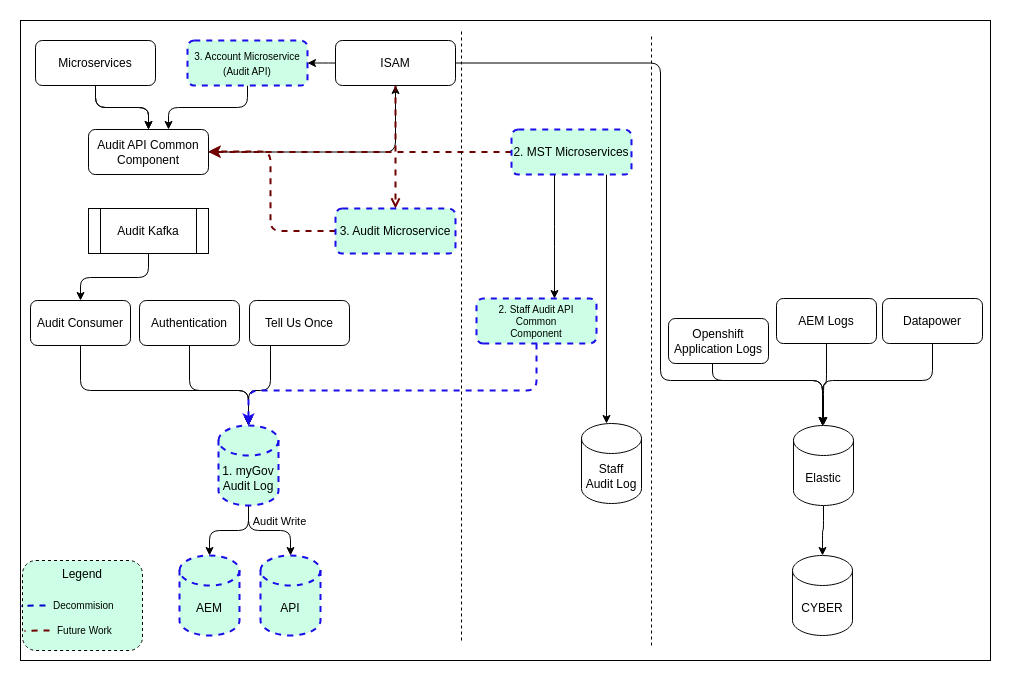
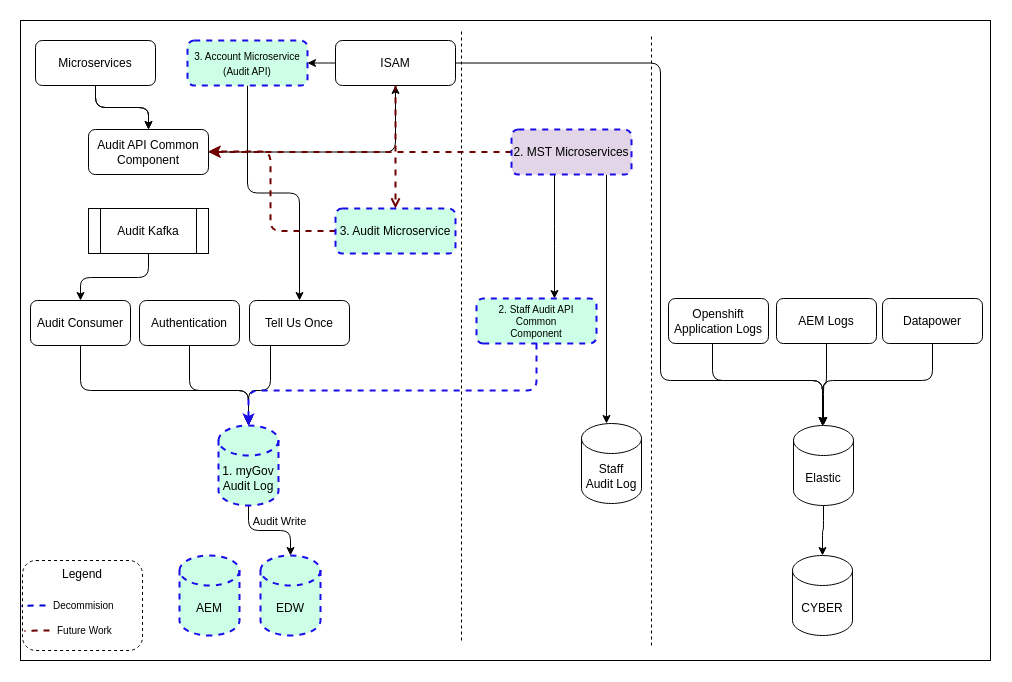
- <mxCell id="4" style="edgeStyle=orthogonalEdgeStyle;html=1;entryX=0.667;entryY=0;entryDx=0;entryDy=0;entryPerimeter=0;" parent="1" source="5" target="7" edge="1"><mxGeometry relative="1" as="geometry" /></mxCell>
+ <mxCell id="4" style="edgeStyle=orthogonalEdgeStyle;html=1;" parent="1" source="5" target="15" edge="1"><mxGeometry relative="1" as="geometry" /></mxCell>
- <mxCell id="27" value="2. MST Microservices" style="rounded=1;whiteSpace=wrap;html=1;fillColor=#CCFFE6;strokeColor=#1b0ce9;fontColor=#000000;strokeWidth=2;dashed=1;fillStyle=solid;" parent="1" vertex="1"><mxGeometry x="511" y="129" width="120" height="45" as="geometry" /></mxCell>
+ <mxCell id="27" value="2. MST Microservices" style="rounded=1;whiteSpace=wrap;html=1;fillColor=#e1d5e7;strokeColor=#1b0ce9;fontColor=#000000;strokeWidth=2;dashed=1;fillStyle=solid;" parent="1" vertex="1"><mxGeometry x="511" y="129" width="120" height="45" as="geometry" /></mxCell>
- <mxCell id="39" value="Openshift Application Logs" style="rounded=1;whiteSpace=wrap;html=1;flipH=0;flipV=1;" parent="1" vertex="1"><mxGeometry x="668" y="318" width="100" height="45" as="geometry" /></mxCell>
+ <mxCell id="39" value="Openshift Application Logs" style="rounded=1;whiteSpace=wrap;html=1;flipH=0;flipV=1;" parent="1" vertex="1"><mxGeometry x="668" y="298" width="100" height="45" as="geometry" /></mxCell>
- <mxCell id="8" style="edgeStyle=orthogonalEdgeStyle;html=1;strokeWidth=1;" parent="1" source="11" target="33" edge="1"><mxGeometry relative="1" as="geometry" /></mxCell>
- <mxCell id="48" value="Legend" style="rounded=1;whiteSpace=wrap;html=1;verticalAlign=top;dashed=1;fillColor=#ccffe6;" parent="1" vertex="1"><mxGeometry x="22" y="560" width="120" height="90" as="geometry" /></mxCell>
+ <mxCell id="48" value="Legend" style="rounded=1;whiteSpace=wrap;html=1;verticalAlign=top;dashed=1;" parent="1" vertex="1"><mxGeometry x="22" y="560" width="120" height="90" as="geometry" /></mxCell>
- <mxCell id="34" value="API" style="shape=cylinder3;whiteSpace=wrap;html=1;boundedLbl=1;backgroundOutline=1;size=15;fillColor=#CCFFE6;strokeColor=#1b0ce9;fontColor=#000000;rounded=1;strokeWidth=2;dashed=1;fillStyle=solid;" parent="1" vertex="1"><mxGeometry x="260" y="555" width="60" height="80" as="geometry" /></mxCell>
+ <mxCell id="34" value="EDW" style="shape=cylinder3;whiteSpace=wrap;html=1;boundedLbl=1;backgroundOutline=1;size=15;fillColor=#CCFFE6;strokeColor=#1b0ce9;fontColor=#000000;rounded=1;strokeWidth=2;dashed=1;fillStyle=solid;" parent="1" vertex="1"><mxGeometry x="260" y="555" width="60" height="80" as="geometry" /></mxCell>
